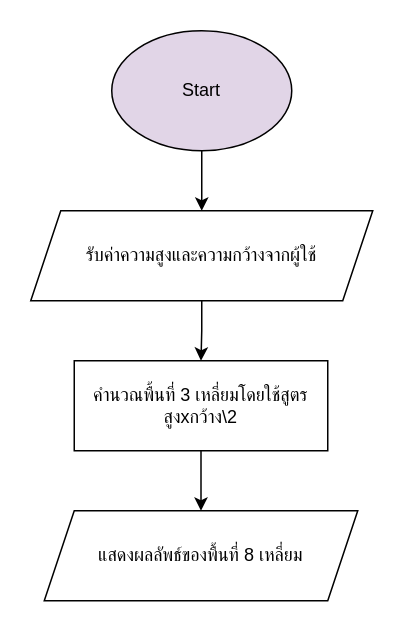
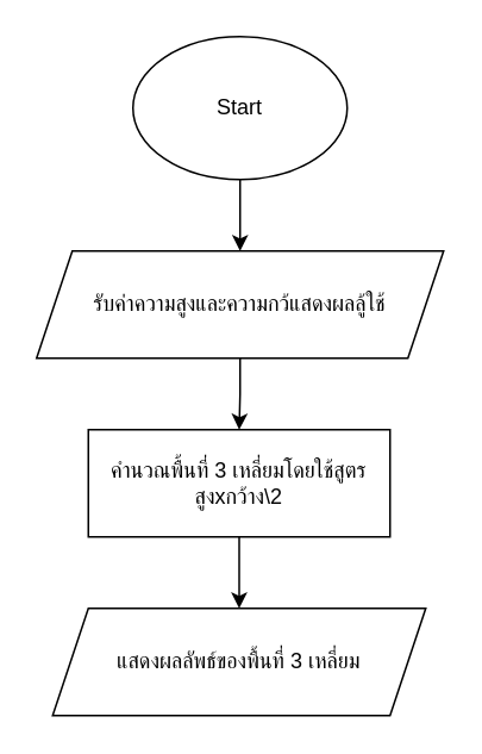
- <mxCell id="3" value="Start" style="ellipse;whiteSpace=wrap;html=1;fillColor=#e1d5e7;" parent="1" vertex="1"><mxGeometry x="74" y="20" width="120" height="80" as="geometry" /></mxCell>
+ <mxCell id="3" value="Start" style="ellipse;whiteSpace=wrap;html=1;" parent="1" vertex="1"><mxGeometry x="74" y="20" width="120" height="80" as="geometry" /></mxCell>
- <mxCell id="5" value="รับค่าความสูงและความกว้างจากผู้ใช้" style="shape=parallelogram;perimeter=parallelogramPerimeter;whiteSpace=wrap;html=1;fixedSize=1;" vertex="1" parent="1"><mxGeometry x="20" y="140" width="228" height="60" as="geometry" /></mxCell>
+ <mxCell id="5" value="รับค่าความสูงและความกว้แสดงผลลู้ใช้" style="shape=parallelogram;perimeter=parallelogramPerimeter;whiteSpace=wrap;html=1;fixedSize=1;" vertex="1" parent="1"><mxGeometry x="20" y="140" width="228" height="60" as="geometry" /></mxCell>
- <mxCell id="8" value="แสดงผลลัพธ์ของพื้นที่ 8 เหลี่ยม" style="shape=parallelogram;perimeter=parallelogramPerimeter;whiteSpace=wrap;html=1;fixedSize=1;" vertex="1" parent="1"><mxGeometry x="29" y="340" width="209" height="60" as="geometry" /></mxCell>
+ <mxCell id="8" value="แสดงผลลัพธ์ของพื้นที่ 3 เหลี่ยม" style="shape=parallelogram;perimeter=parallelogramPerimeter;whiteSpace=wrap;html=1;fixedSize=1;" vertex="1" parent="1"><mxGeometry x="29" y="340" width="209" height="60" as="geometry" /></mxCell>
